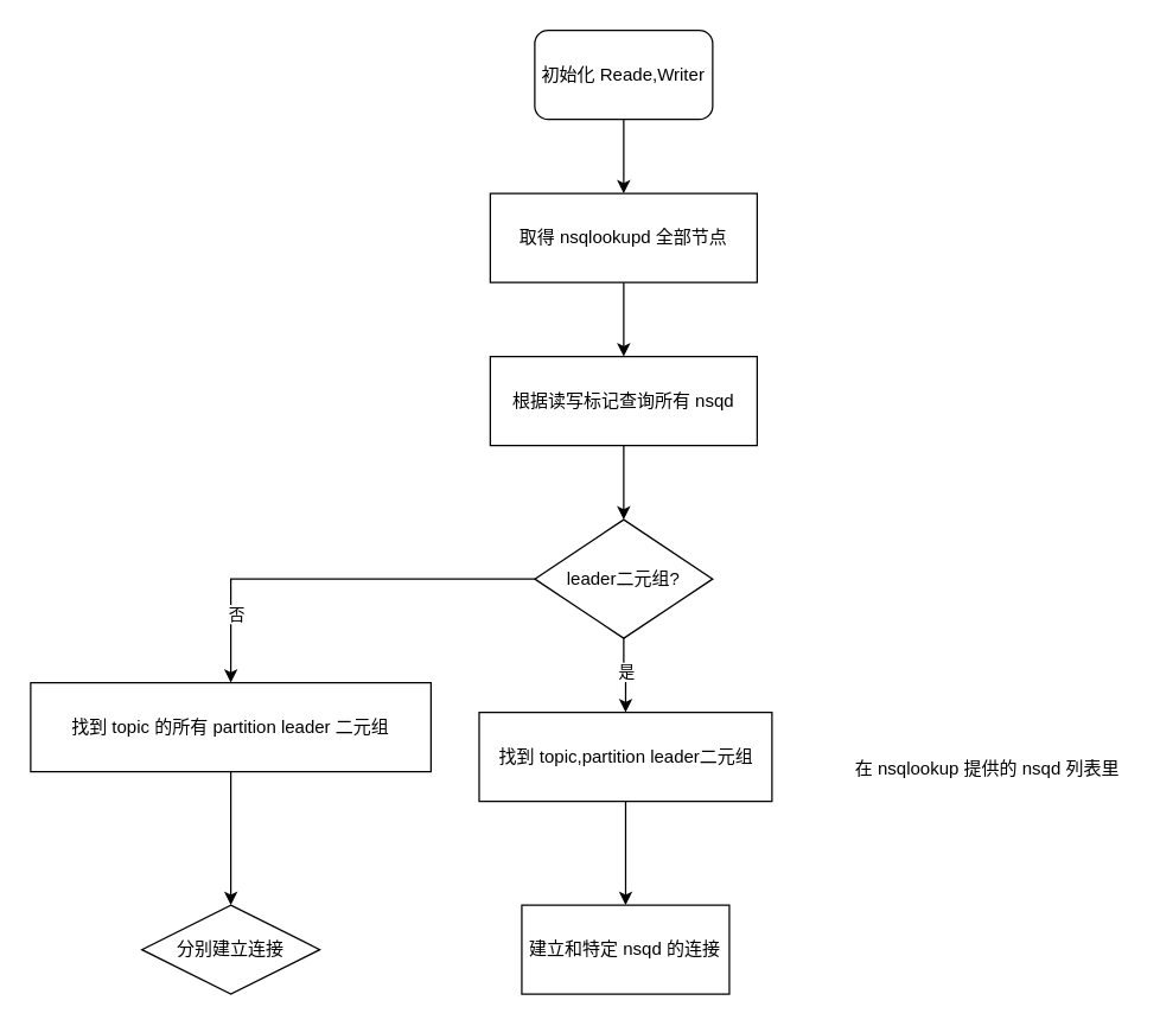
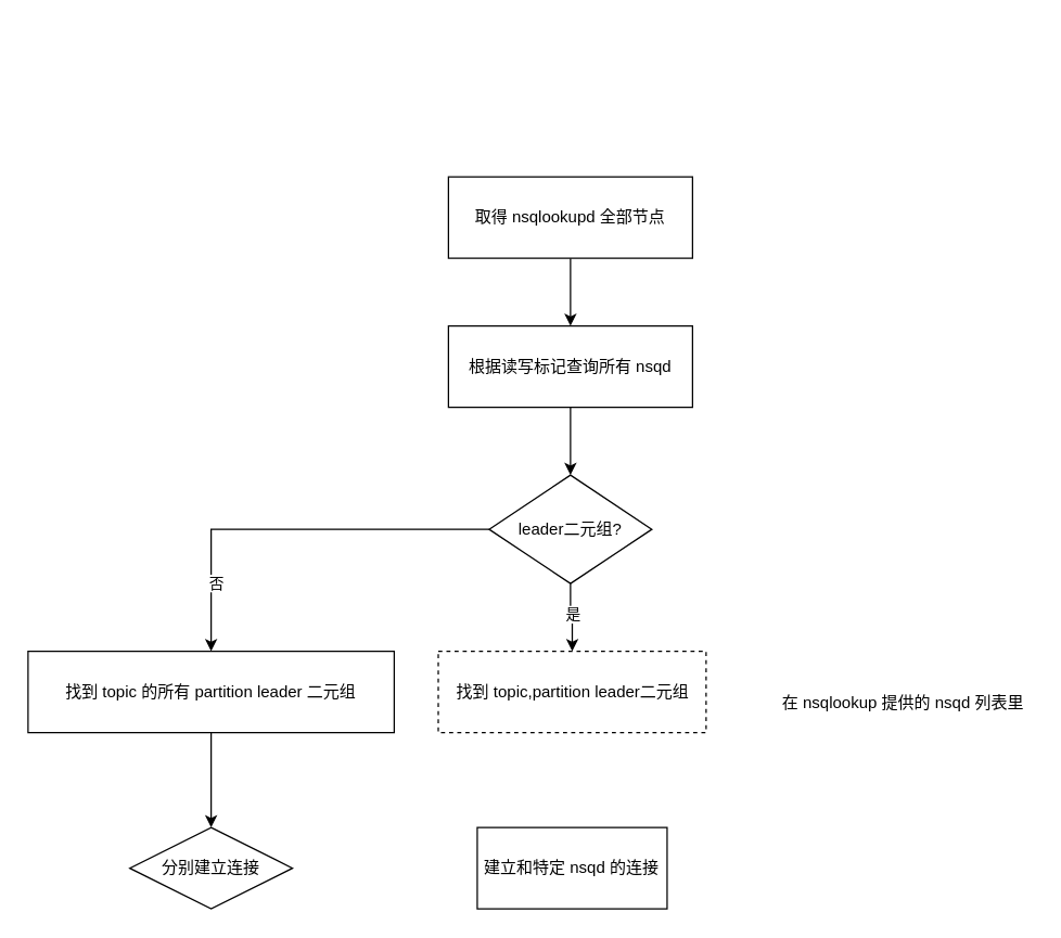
- <mxCell id="3" value="初始化 Reade,Writer" style="rounded=1;whiteSpace=wrap;html=1;" vertex="1" parent="1"><mxGeometry x="360" y="20" width="120" height="60" as="geometry" /></mxCell>
- <mxCell id="2" style="edgeStyle=orthogonalEdgeStyle;rounded=0;orthogonalLoop=1;jettySize=auto;html=1;" edge="1" parent="1" source="3" target="6"><mxGeometry relative="1" as="geometry"><mxPoint x="310" y="160" as="targetPoint" /></mxGeometry></mxCell>
- <mxCell id="17" value="找到 topic 的所有 partition leader 二元组" style="rounded=0;whiteSpace=wrap;html=1;" vertex="1" parent="1"><mxGeometry x="20" y="460" width="270" height="60" as="geometry" /></mxCell>
+ <mxCell id="17" value="找到 topic 的所有 partition leader 二元组" style="rounded=0;whiteSpace=wrap;html=1;" vertex="1" parent="1"><mxGeometry x="20" y="480" width="270" height="60" as="geometry" /></mxCell>
- <mxCell id="13" value="找到 topic,partition leader二元组" style="rounded=0;whiteSpace=wrap;html=1;" vertex="1" parent="1"><mxGeometry x="322.5" y="480" width="197.5" height="60" as="geometry" /></mxCell>
+ <mxCell id="13" value="找到 topic,partition leader二元组" style="rounded=0;whiteSpace=wrap;html=1;dashed=1;" vertex="1" parent="1"><mxGeometry x="322.5" y="480" width="197.5" height="60" as="geometry" /></mxCell>
- <mxCell id="12" style="edgeStyle=orthogonalEdgeStyle;rounded=0;orthogonalLoop=1;jettySize=auto;html=1;" edge="1" parent="1" source="13" target="14"><mxGeometry relative="1" as="geometry"><mxPoint x="420" y="590" as="targetPoint" /></mxGeometry></mxCell>
